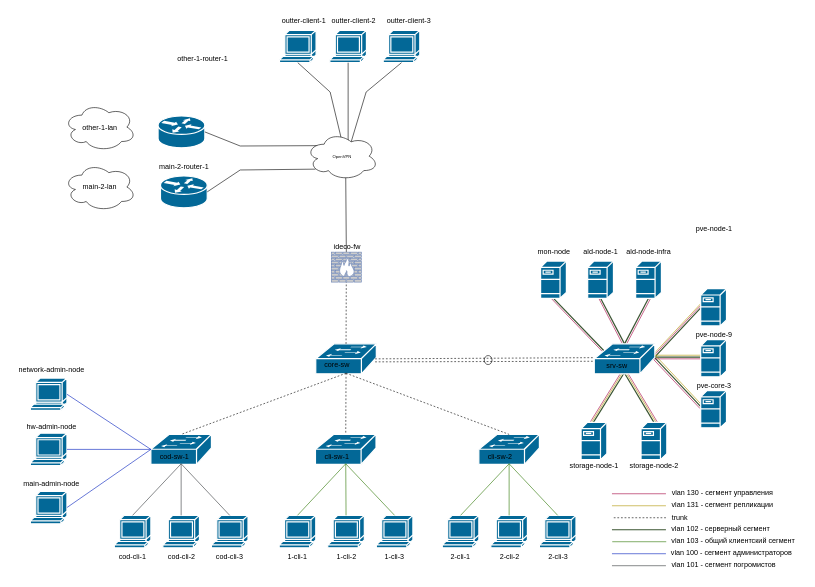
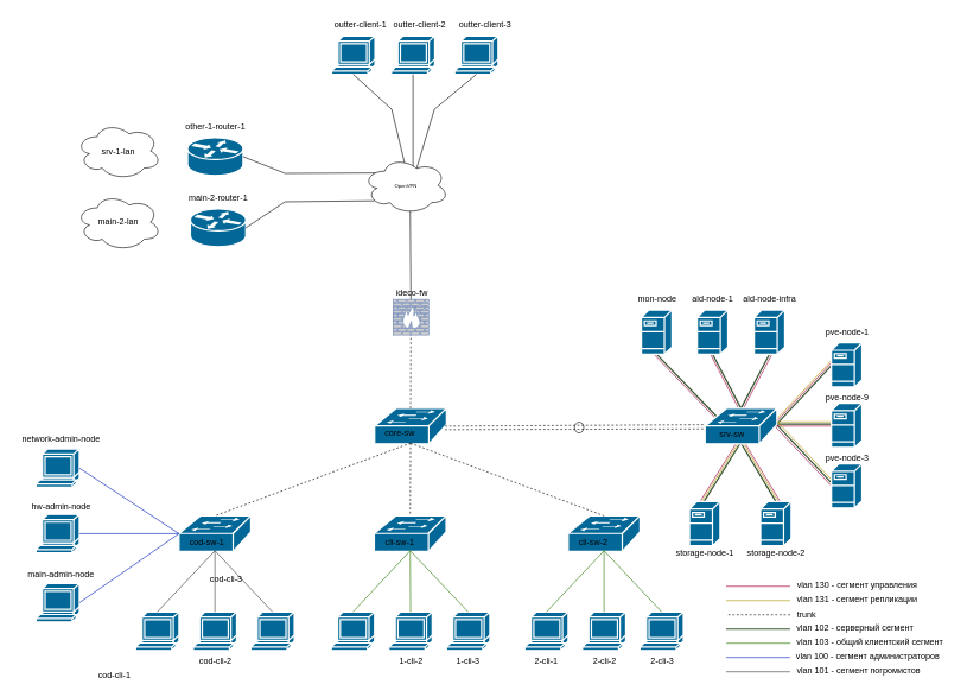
- <mxCell id="96" value="other-1-router-1" style="text;html=1;align=center;verticalAlign=middle;resizable=0;points=[];autosize=1;strokeColor=none;fillColor=none;" parent="1" vertex="1"><mxGeometry x="282" y="83" width="110" height="30" as="geometry" /></mxCell>
+ <mxCell id="96" value="other-1-router-1" style="text;html=1;align=center;verticalAlign=middle;resizable=0;points=[];autosize=1;strokeColor=none;fillColor=none;" parent="1" vertex="1"><mxGeometry x="247" y="163" width="110" height="30" as="geometry" /></mxCell>
- <mxCell id="99" value="other-1-lan" style="ellipse;shape=cloud;whiteSpace=wrap;html=1;" parent="1" vertex="1"><mxGeometry x="106" y="171.5" width="120" height="80" as="geometry" /></mxCell>
+ <mxCell id="99" value="srv-1-lan" style="ellipse;shape=cloud;whiteSpace=wrap;html=1;" parent="1" vertex="1"><mxGeometry x="106" y="171.5" width="120" height="80" as="geometry" /></mxCell>
- <mxCell id="13" value="pve-node-1" style="text;html=1;align=center;verticalAlign=middle;resizable=0;points=[];autosize=1;strokeColor=none;fillColor=none;" parent="1" vertex="1"><mxGeometry x="1149.5" y="366" width="80" height="30" as="geometry" /></mxCell>
+ <mxCell id="13" value="pve-node-1" style="text;html=1;align=center;verticalAlign=middle;resizable=0;points=[];autosize=1;strokeColor=none;fillColor=none;" parent="1" vertex="1"><mxGeometry x="1149.5" y="451" width="80" height="30" as="geometry" /></mxCell>
- <mxCell id="15" value="pve-core-3" style="text;html=1;align=center;verticalAlign=middle;resizable=0;points=[];autosize=1;strokeColor=none;fillColor=none;" parent="1" vertex="1"><mxGeometry x="1149.5" y="628" width="80" height="30" as="geometry" /></mxCell>
+ <mxCell id="15" value="pve-node-3" style="text;html=1;align=center;verticalAlign=middle;resizable=0;points=[];autosize=1;strokeColor=none;fillColor=none;" parent="1" vertex="1"><mxGeometry x="1149.5" y="628" width="80" height="30" as="geometry" /></mxCell>
- <mxCell id="38" value="cod-cli-1" style="text;html=1;align=center;verticalAlign=middle;resizable=0;points=[];autosize=1;strokeColor=none;fillColor=none;" parent="1" vertex="1"><mxGeometry x="185" y="913" width="70" height="30" as="geometry" /></mxCell>
+ <mxCell id="38" value="cod-cli-1" style="text;html=1;align=center;verticalAlign=middle;resizable=0;points=[];autosize=1;strokeColor=none;fillColor=none;" parent="1" vertex="1"><mxGeometry x="125" y="933" width="70" height="30" as="geometry" /></mxCell>
- <mxCell id="37" value="cod-cli-3" style="text;html=1;align=center;verticalAlign=middle;resizable=0;points=[];autosize=1;strokeColor=none;fillColor=none;" parent="1" vertex="1"><mxGeometry x="347" y="913" width="70" height="30" as="geometry" /></mxCell>
+ <mxCell id="37" value="cod-cli-3" style="text;html=1;align=center;verticalAlign=middle;resizable=0;points=[];autosize=1;strokeColor=none;fillColor=none;" parent="1" vertex="1"><mxGeometry x="282" y="798" width="70" height="30" as="geometry" /></mxCell>
- <mxCell id="31" value="1-cli-1" style="text;html=1;align=center;verticalAlign=middle;resizable=0;points=[];autosize=1;strokeColor=none;fillColor=none;" parent="1" vertex="1"><mxGeometry x="465" y="913" width="60" height="30" as="geometry" /></mxCell>
